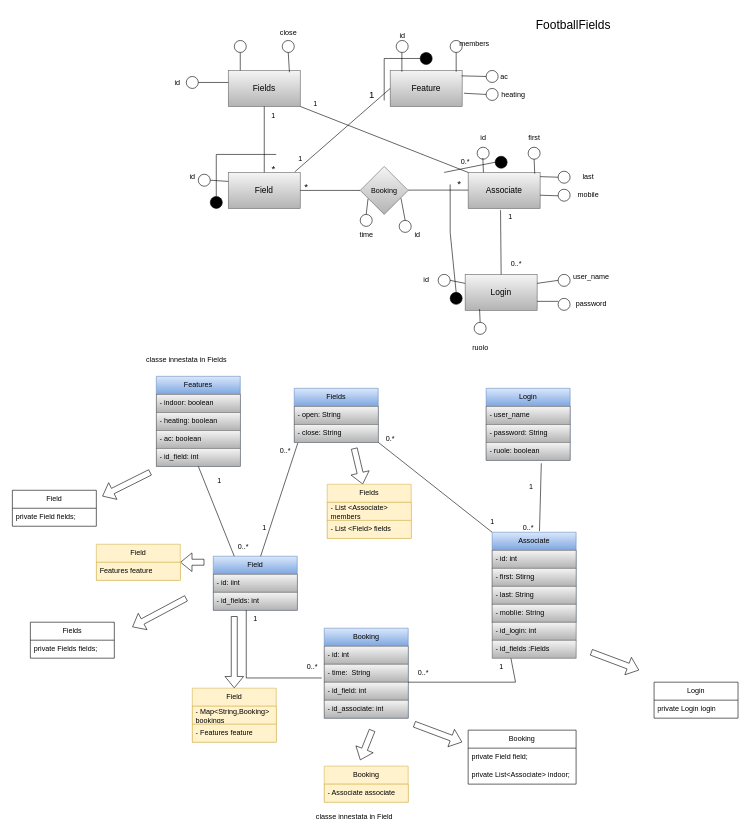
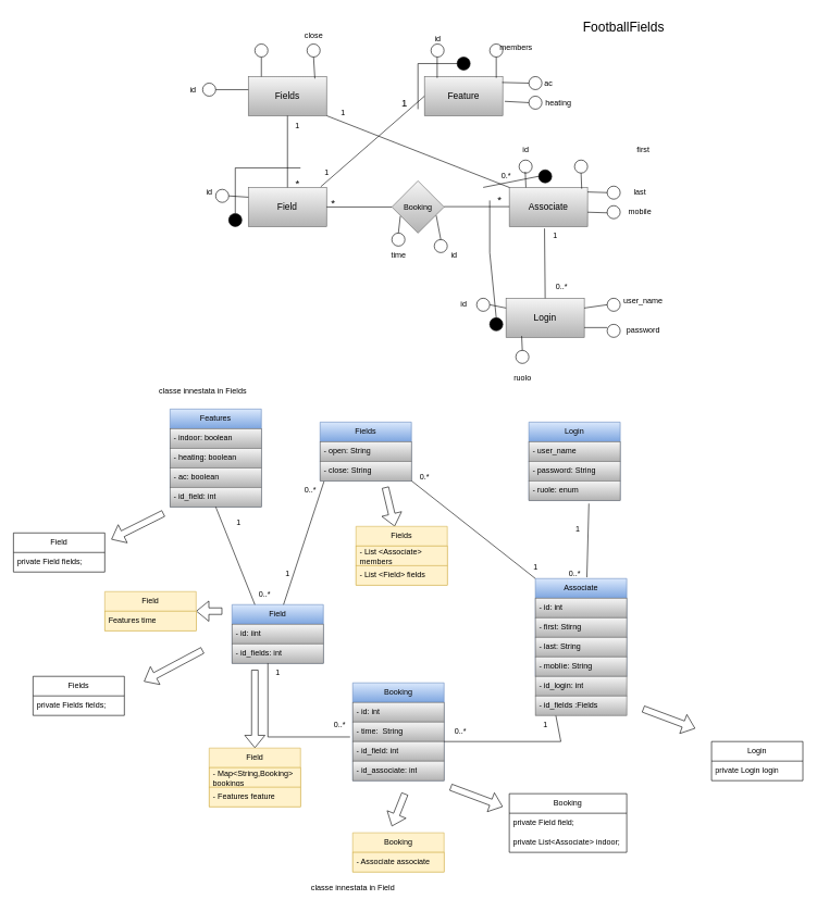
- <mxCell id="50" value="first" style="text;html=1;align=center;verticalAlign=middle;resizable=0;points=[];autosize=1;strokeColor=none;fillColor=none;" parent="1" vertex="1"><mxGeometry x="870" y="215" width="40" height="30" as="geometry" /></mxCell>
+ <mxCell id="50" value="first" style="text;html=1;align=center;verticalAlign=middle;resizable=0;points=[];autosize=1;strokeColor=none;fillColor=none;" parent="1" vertex="1"><mxGeometry x="965" y="215" width="40" height="30" as="geometry" /></mxCell>
- <mxCell id="124" value="- ruole: boolean" style="text;strokeColor=#666666;fillColor=#f5f5f5;align=left;verticalAlign=middle;spacingLeft=4;spacingRight=4;overflow=hidden;points=[[0,0.5],[1,0.5]];portConstraint=eastwest;rotatable=0;whiteSpace=wrap;html=1;gradientColor=#b3b3b3;" parent="121" vertex="1"><mxGeometry y="90" width="140" height="30" as="geometry" /></mxCell>
+ <mxCell id="124" value="- ruole: enum" style="text;strokeColor=#666666;fillColor=#f5f5f5;align=left;verticalAlign=middle;spacingLeft=4;spacingRight=4;overflow=hidden;points=[[0,0.5],[1,0.5]];portConstraint=eastwest;rotatable=0;whiteSpace=wrap;html=1;gradientColor=#b3b3b3;" parent="121" vertex="1"><mxGeometry y="90" width="140" height="30" as="geometry" /></mxCell>
- <mxCell id="158" value="Features feature" style="text;strokeColor=#d6b656;fillColor=#fff2cc;align=left;verticalAlign=middle;spacingLeft=4;spacingRight=4;overflow=hidden;points=[[0,0.5],[1,0.5]];portConstraint=eastwest;rotatable=0;whiteSpace=wrap;html=1;" parent="157" vertex="1"><mxGeometry y="30" width="140" height="30" as="geometry" /></mxCell>
+ <mxCell id="158" value="Features time" style="text;strokeColor=#d6b656;fillColor=#fff2cc;align=left;verticalAlign=middle;spacingLeft=4;spacingRight=4;overflow=hidden;points=[[0,0.5],[1,0.5]];portConstraint=eastwest;rotatable=0;whiteSpace=wrap;html=1;" parent="157" vertex="1"><mxGeometry y="30" width="140" height="30" as="geometry" /></mxCell>
- <mxCell id="154" value="classe innestata in Field" style="text;html=1;align=center;verticalAlign=middle;resizable=0;points=[];autosize=1;strokeColor=none;fillColor=none;" parent="1" vertex="1"><mxGeometry x="515" y="1347" width="150" height="30" as="geometry" /></mxCell>
+ <mxCell id="154" value="classe innestata in Field" style="text;html=1;align=center;verticalAlign=middle;resizable=0;points=[];autosize=1;strokeColor=none;fillColor=none;" parent="1" vertex="1"><mxGeometry x="465" y="1347" width="150" height="30" as="geometry" /></mxCell>
